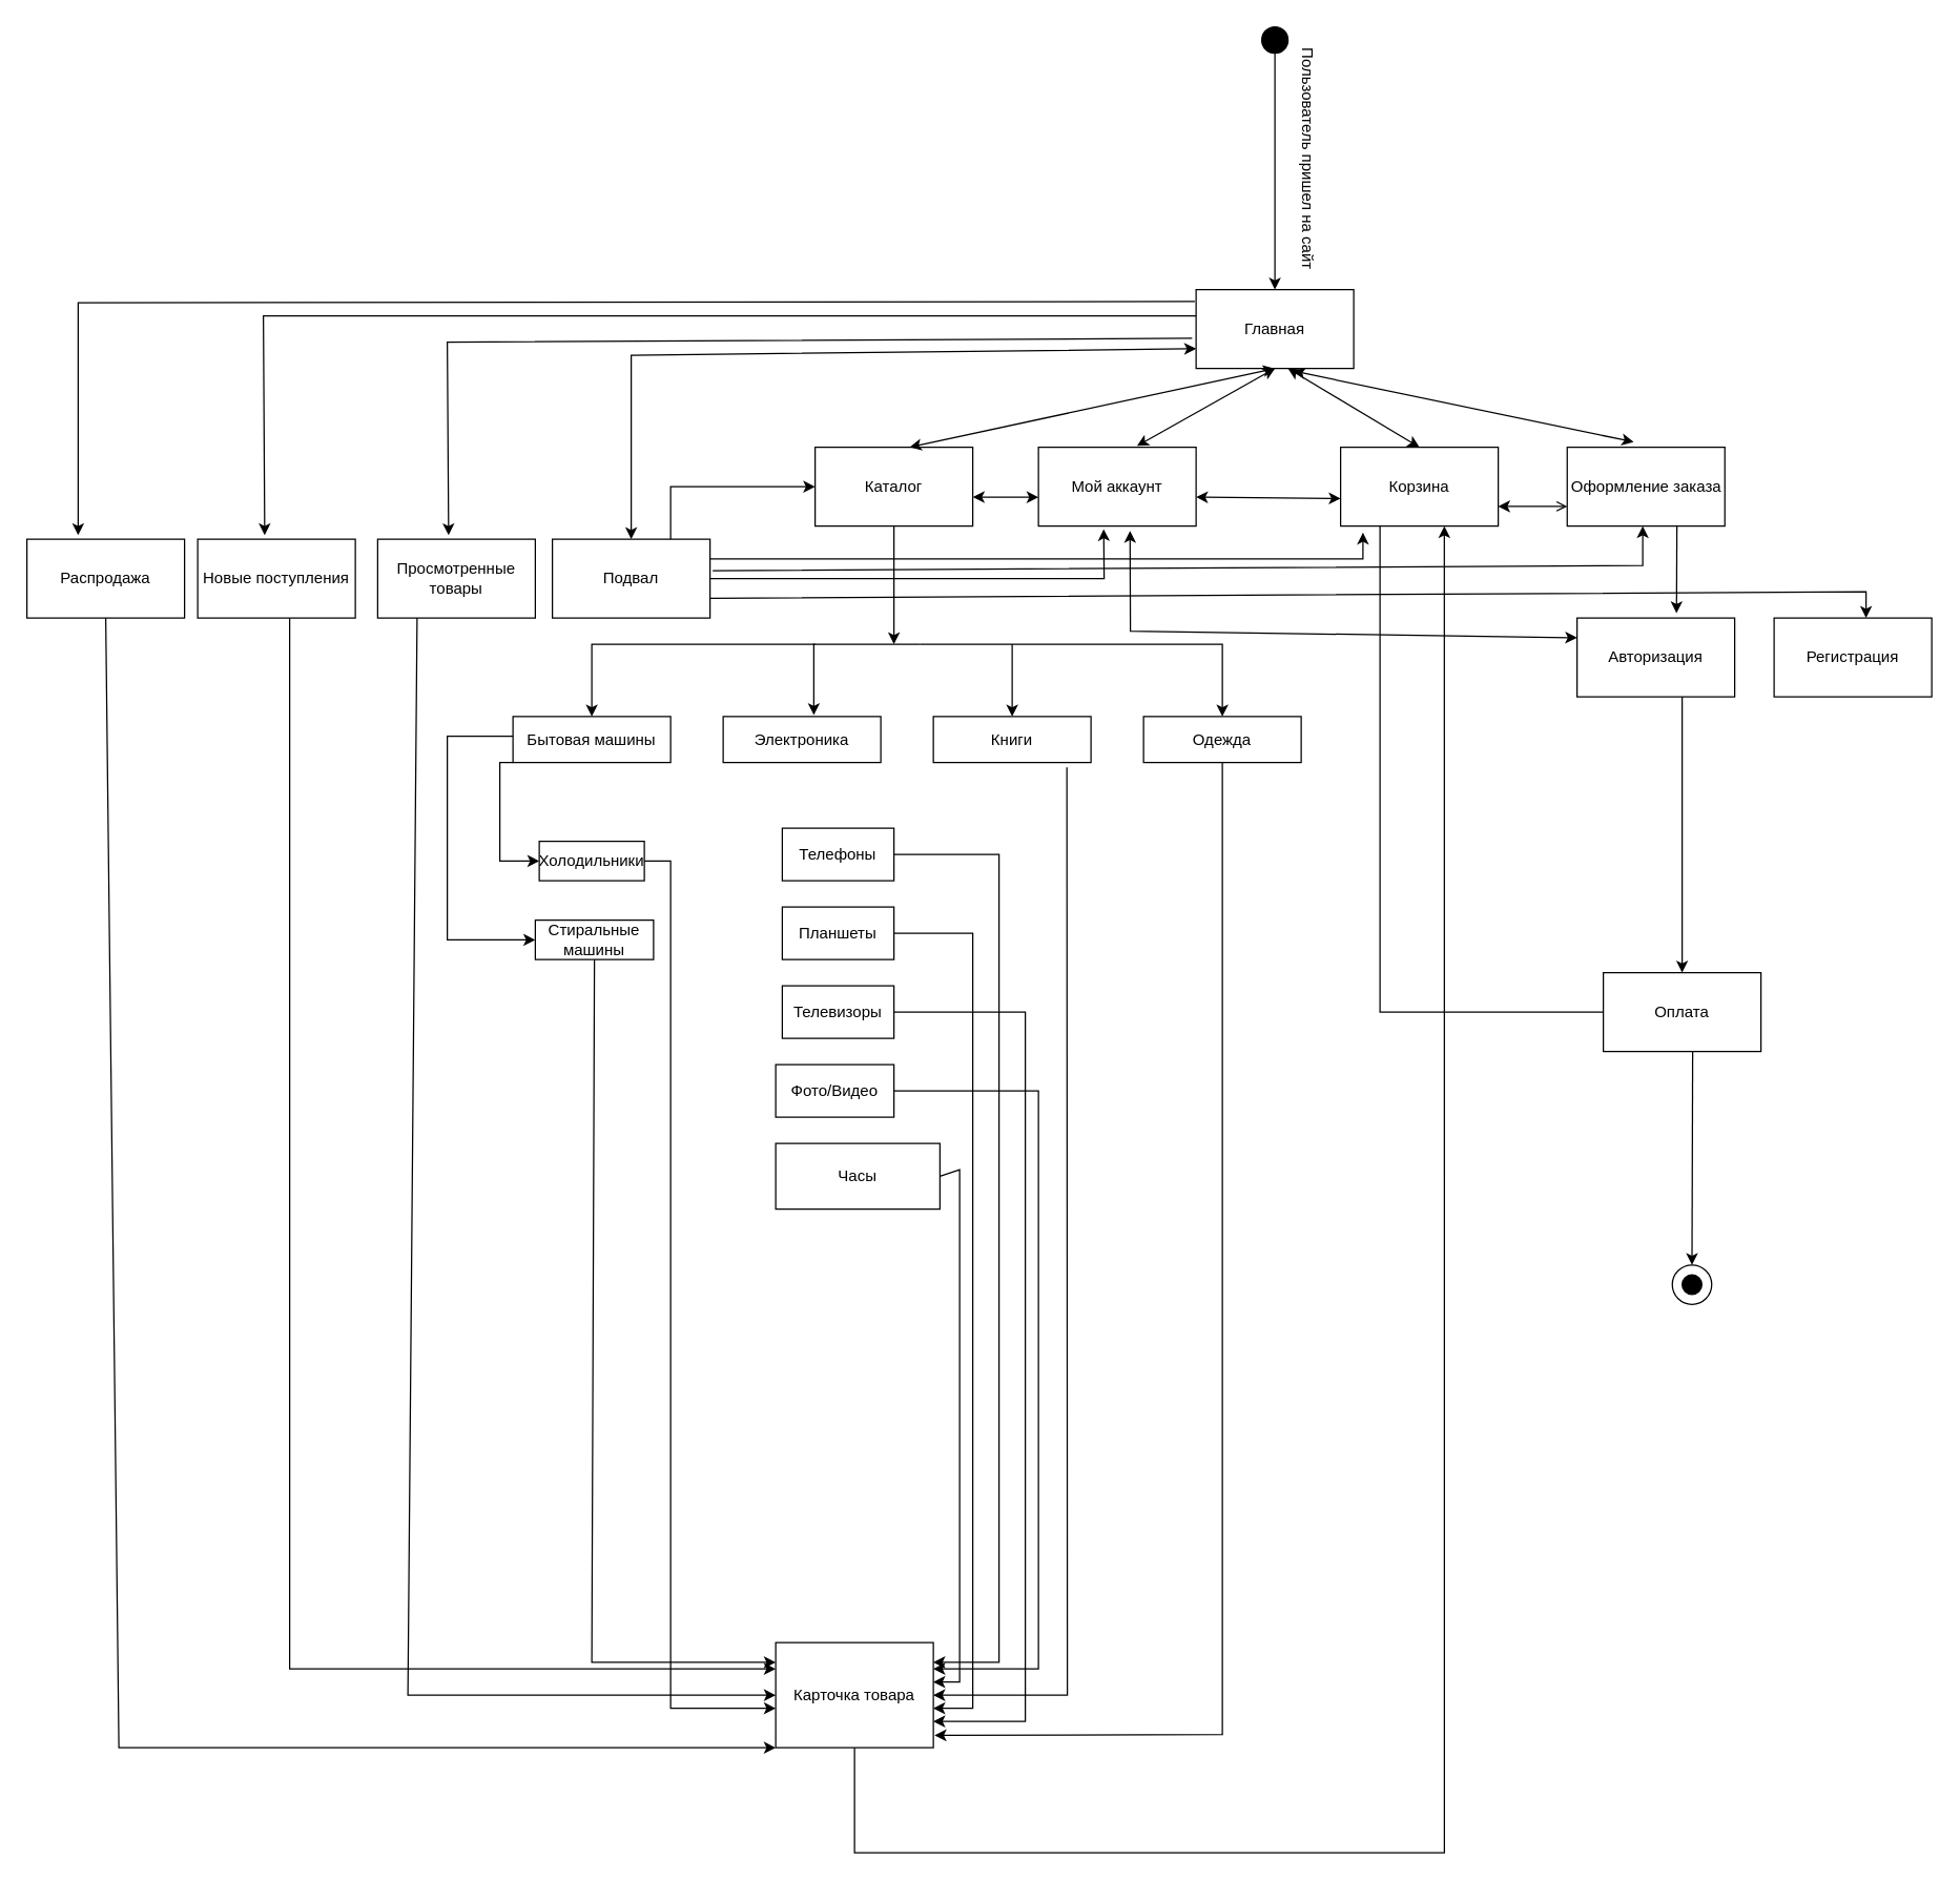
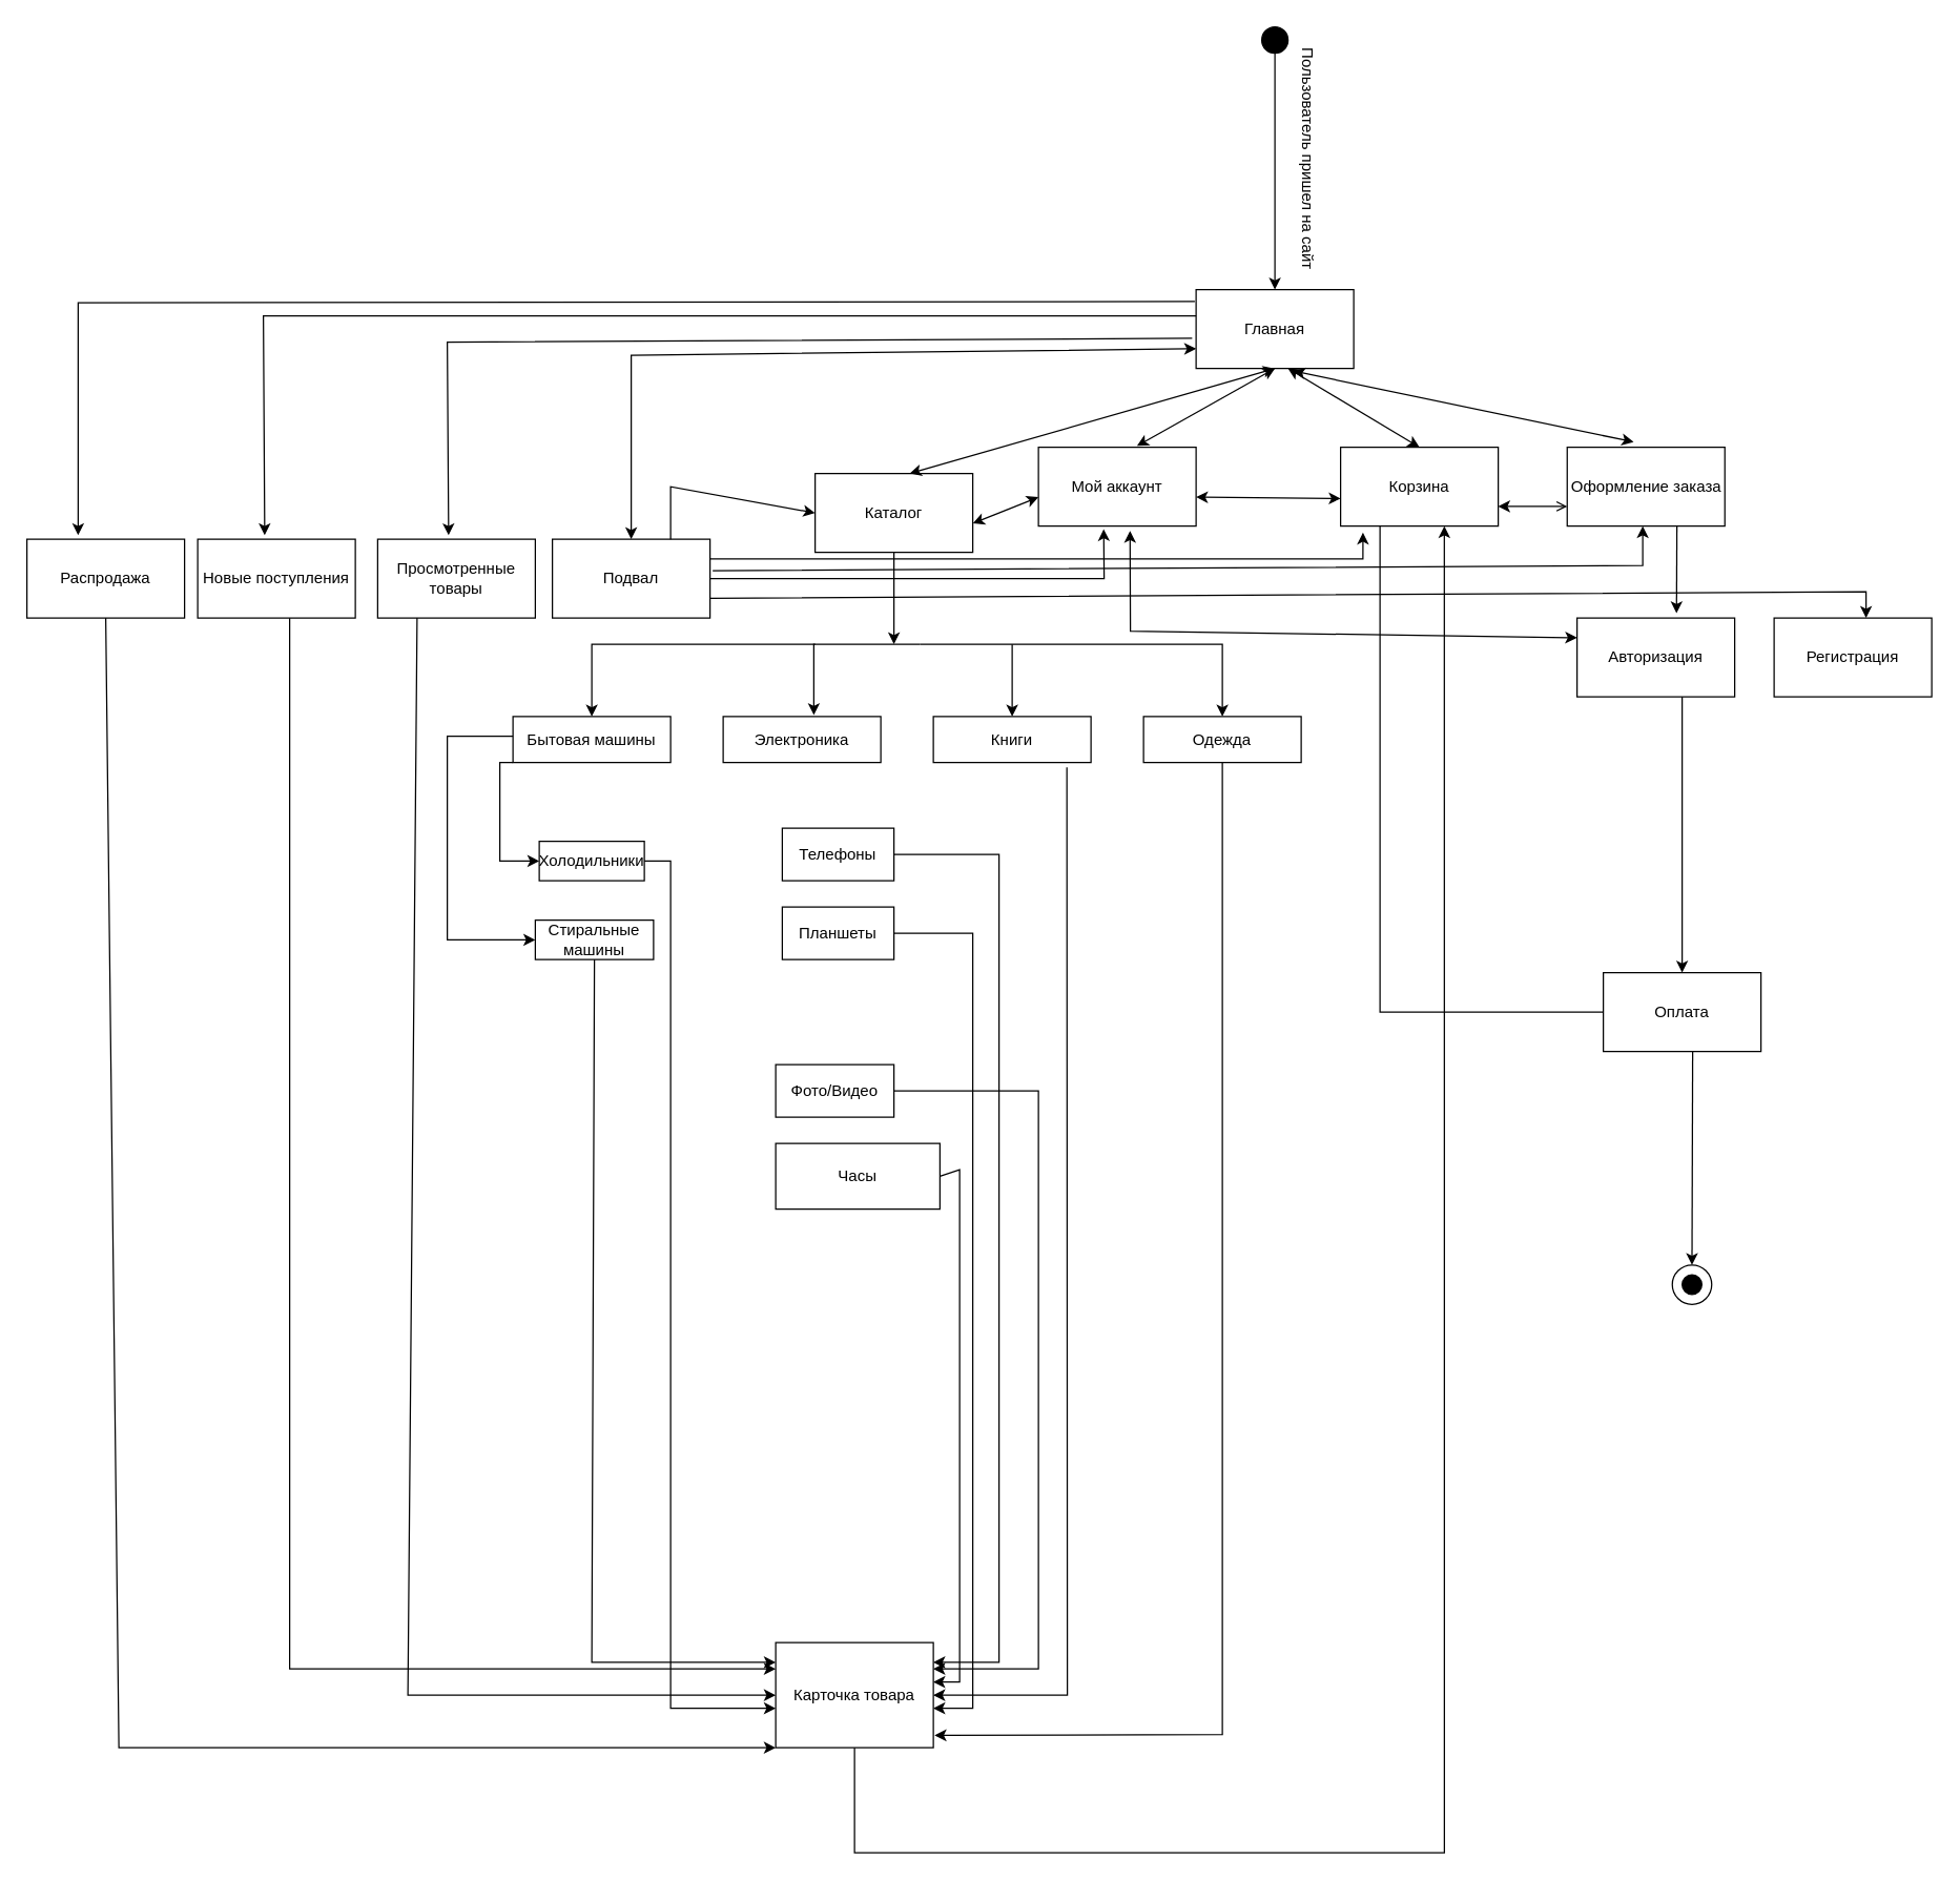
- <mxCell id="2" value="Каталог" style="rounded=0;whiteSpace=wrap;html=1;" parent="1" vertex="1"><mxGeometry x="620" y="340" width="120" height="60" as="geometry" /></mxCell>
+ <mxCell id="2" value="Каталог" style="rounded=0;whiteSpace=wrap;html=1;" parent="1" vertex="1"><mxGeometry x="620" y="360" width="120" height="60" as="geometry" /></mxCell>
- <mxCell id="55" value="Телевизоры" style="rounded=0;whiteSpace=wrap;html=1;fillColor=none;" parent="1" vertex="1"><mxGeometry x="595" y="750" width="85" height="40" as="geometry" /></mxCell>
- <mxCell id="57" value="" style="endArrow=classic;html=1;rounded=0;exitX=1;exitY=0.5;exitDx=0;exitDy=0;entryX=1;entryY=0.75;entryDx=0;entryDy=0;" parent="1" source="55" target="6" edge="1"><mxGeometry width="50" height="50" relative="1" as="geometry"><mxPoint x="670" y="1140" as="sourcePoint" /><mxPoint x="720" y="1090" as="targetPoint" /><Array as="points"><mxPoint x="780" y="770" /><mxPoint x="780" y="1310" /></Array></mxGeometry></mxCell>
